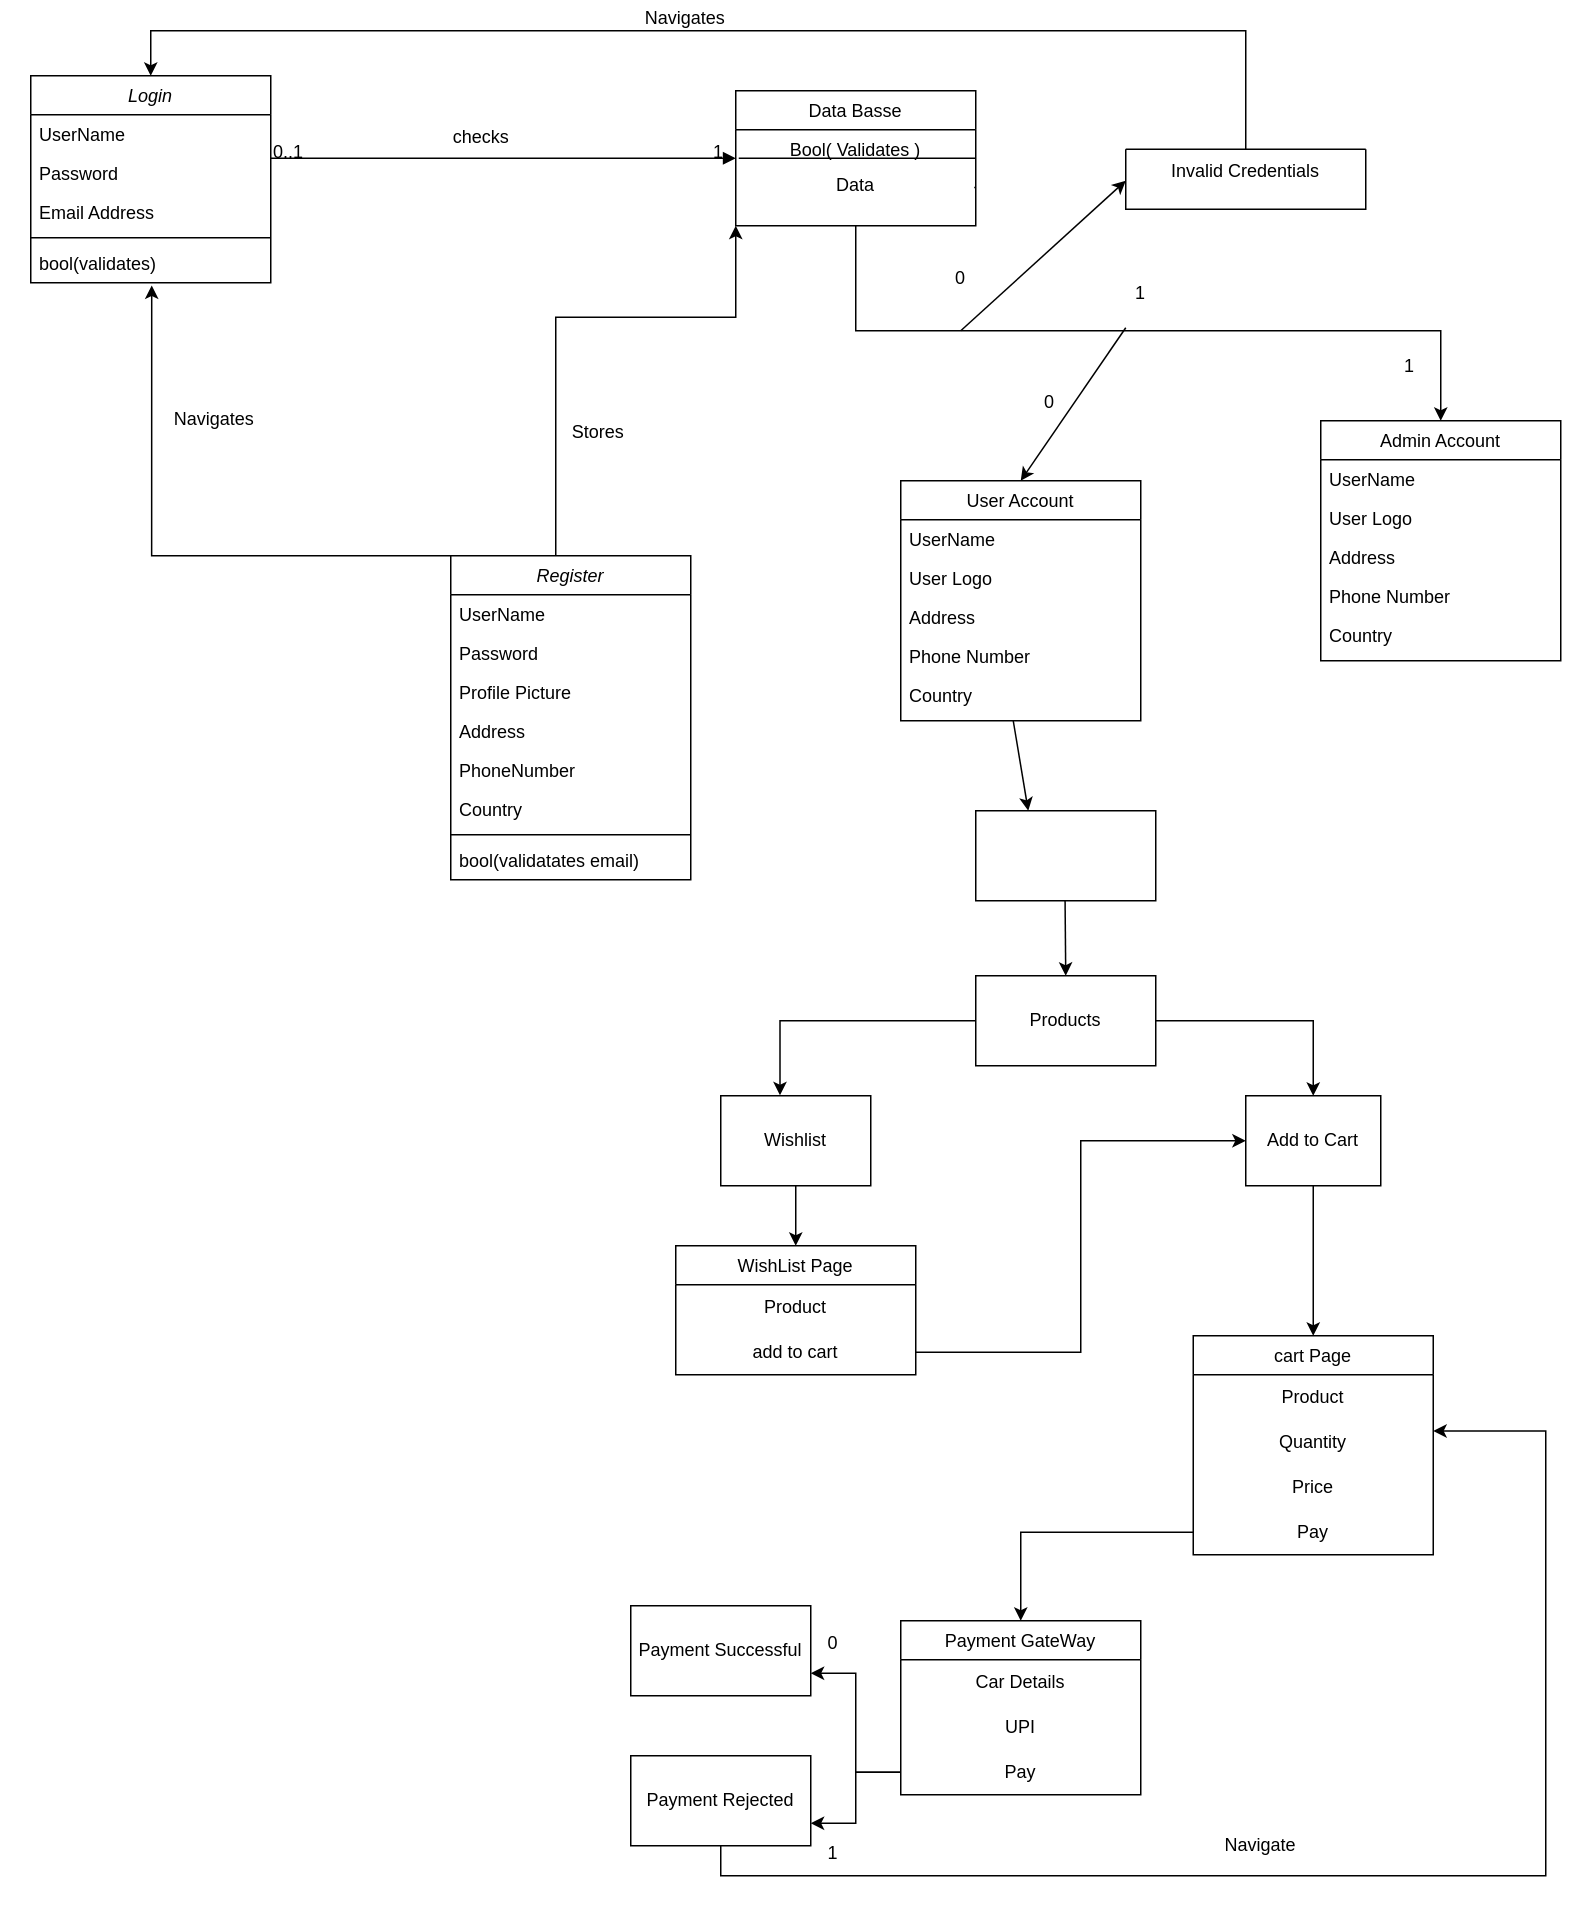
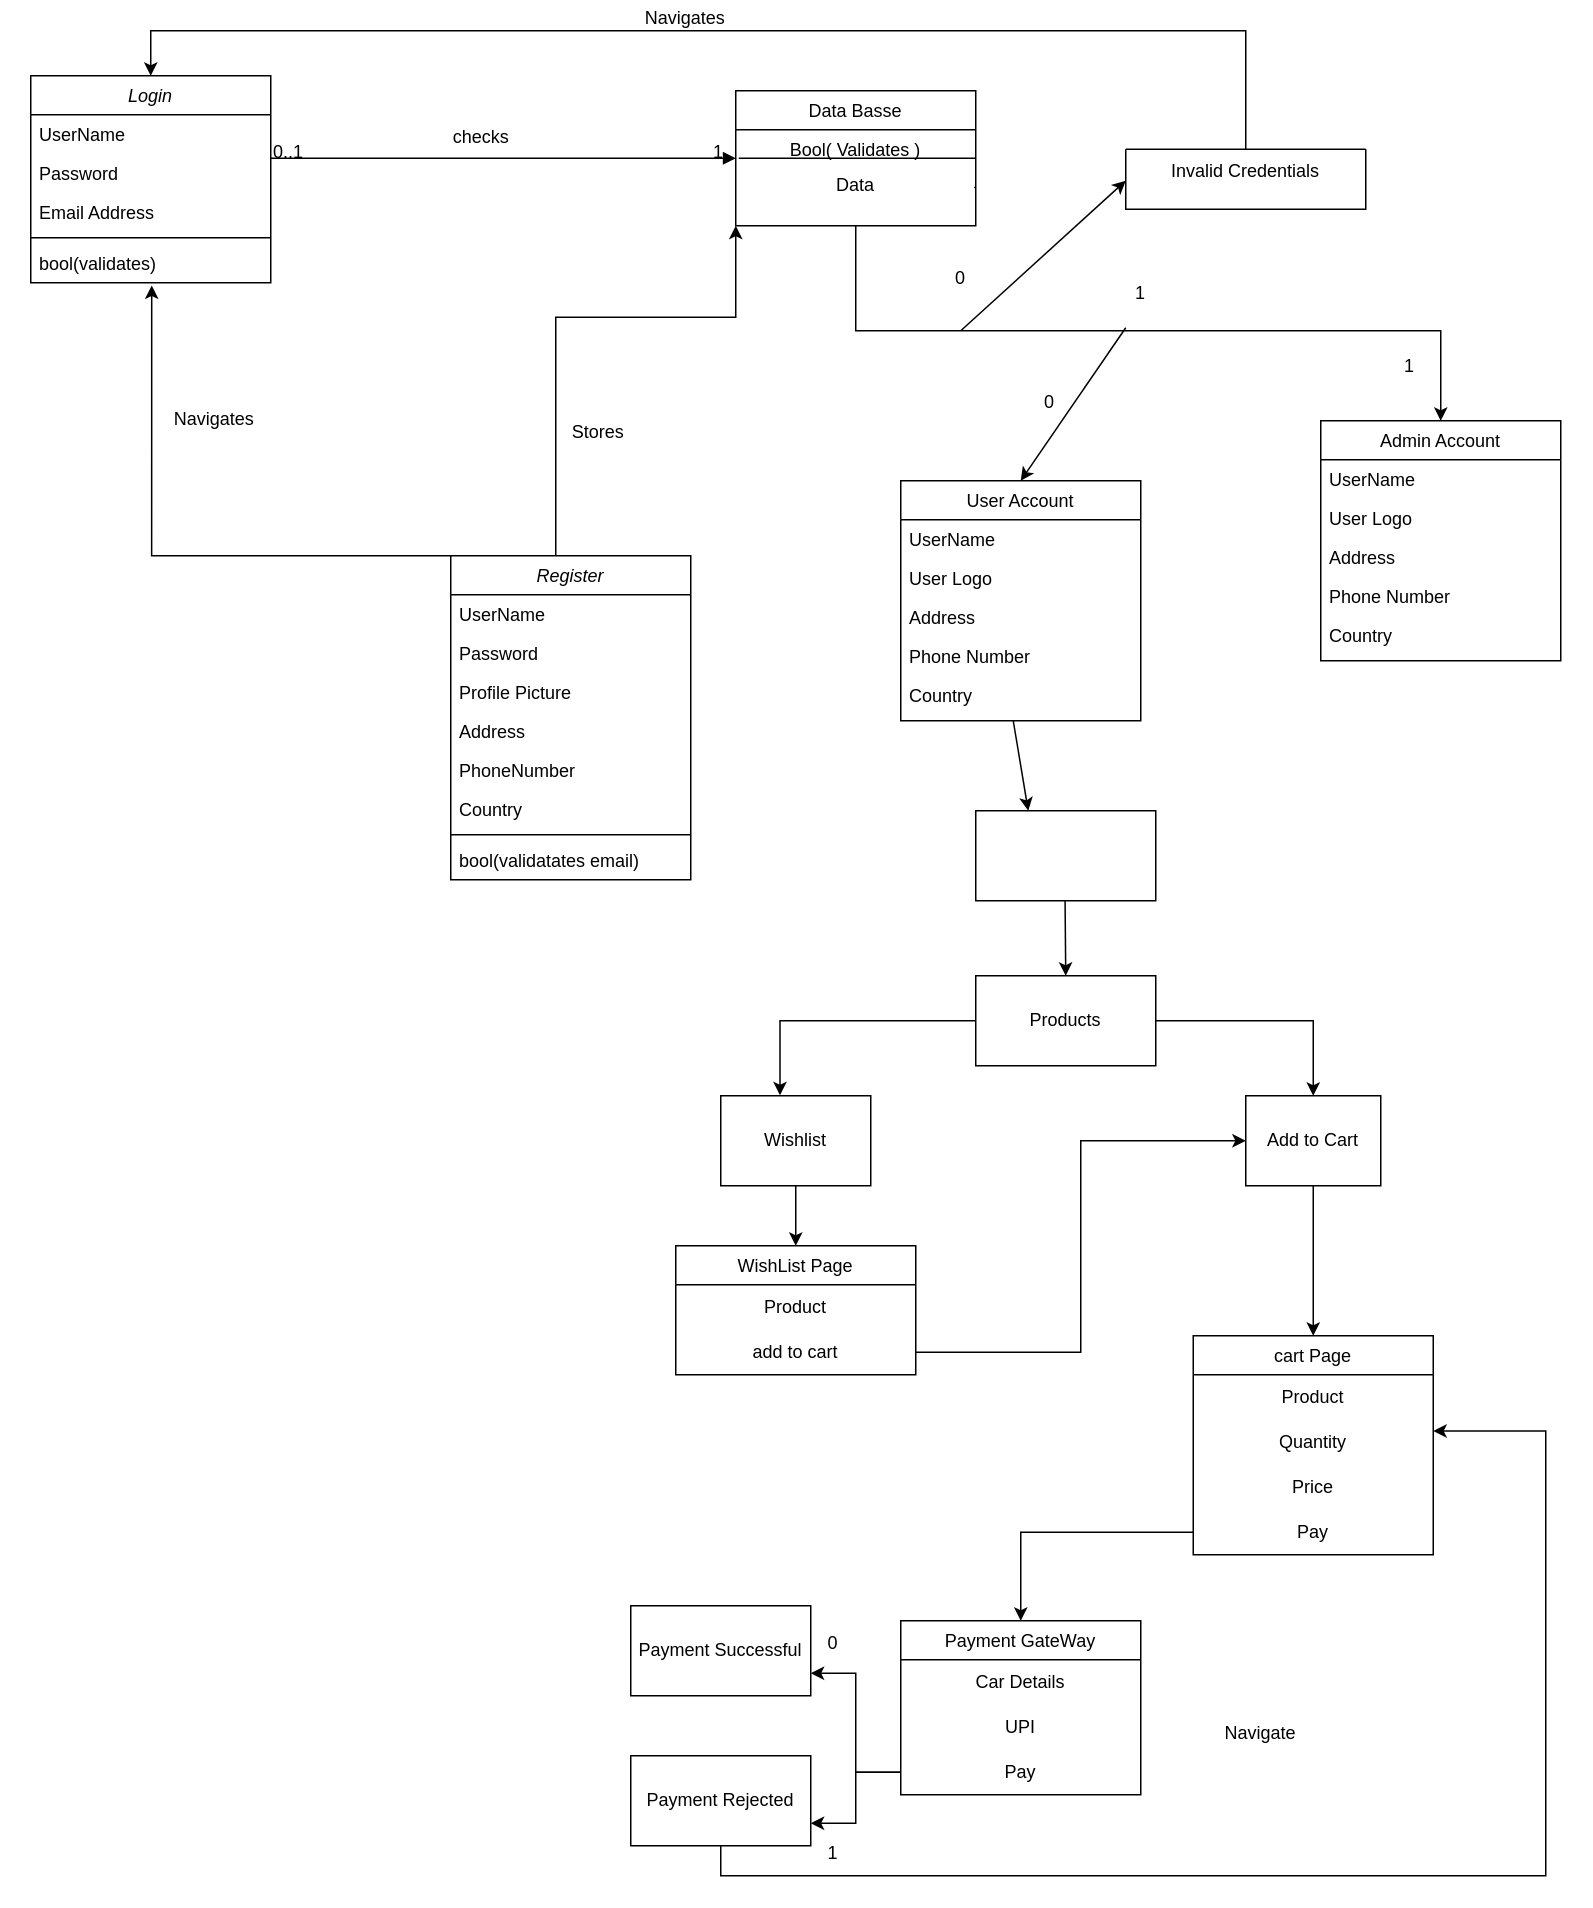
- <mxCell id="89" value="Navigate" style="text;html=1;align=center;verticalAlign=middle;whiteSpace=wrap;rounded=0;" vertex="1" parent="1"><mxGeometry x="810" y="1215" width="60" height="30" as="geometry" /></mxCell>
+ <mxCell id="89" value="Navigate" style="text;html=1;align=center;verticalAlign=middle;whiteSpace=wrap;rounded=0;" vertex="1" parent="1"><mxGeometry x="810" y="1140" width="60" height="30" as="geometry" /></mxCell>
